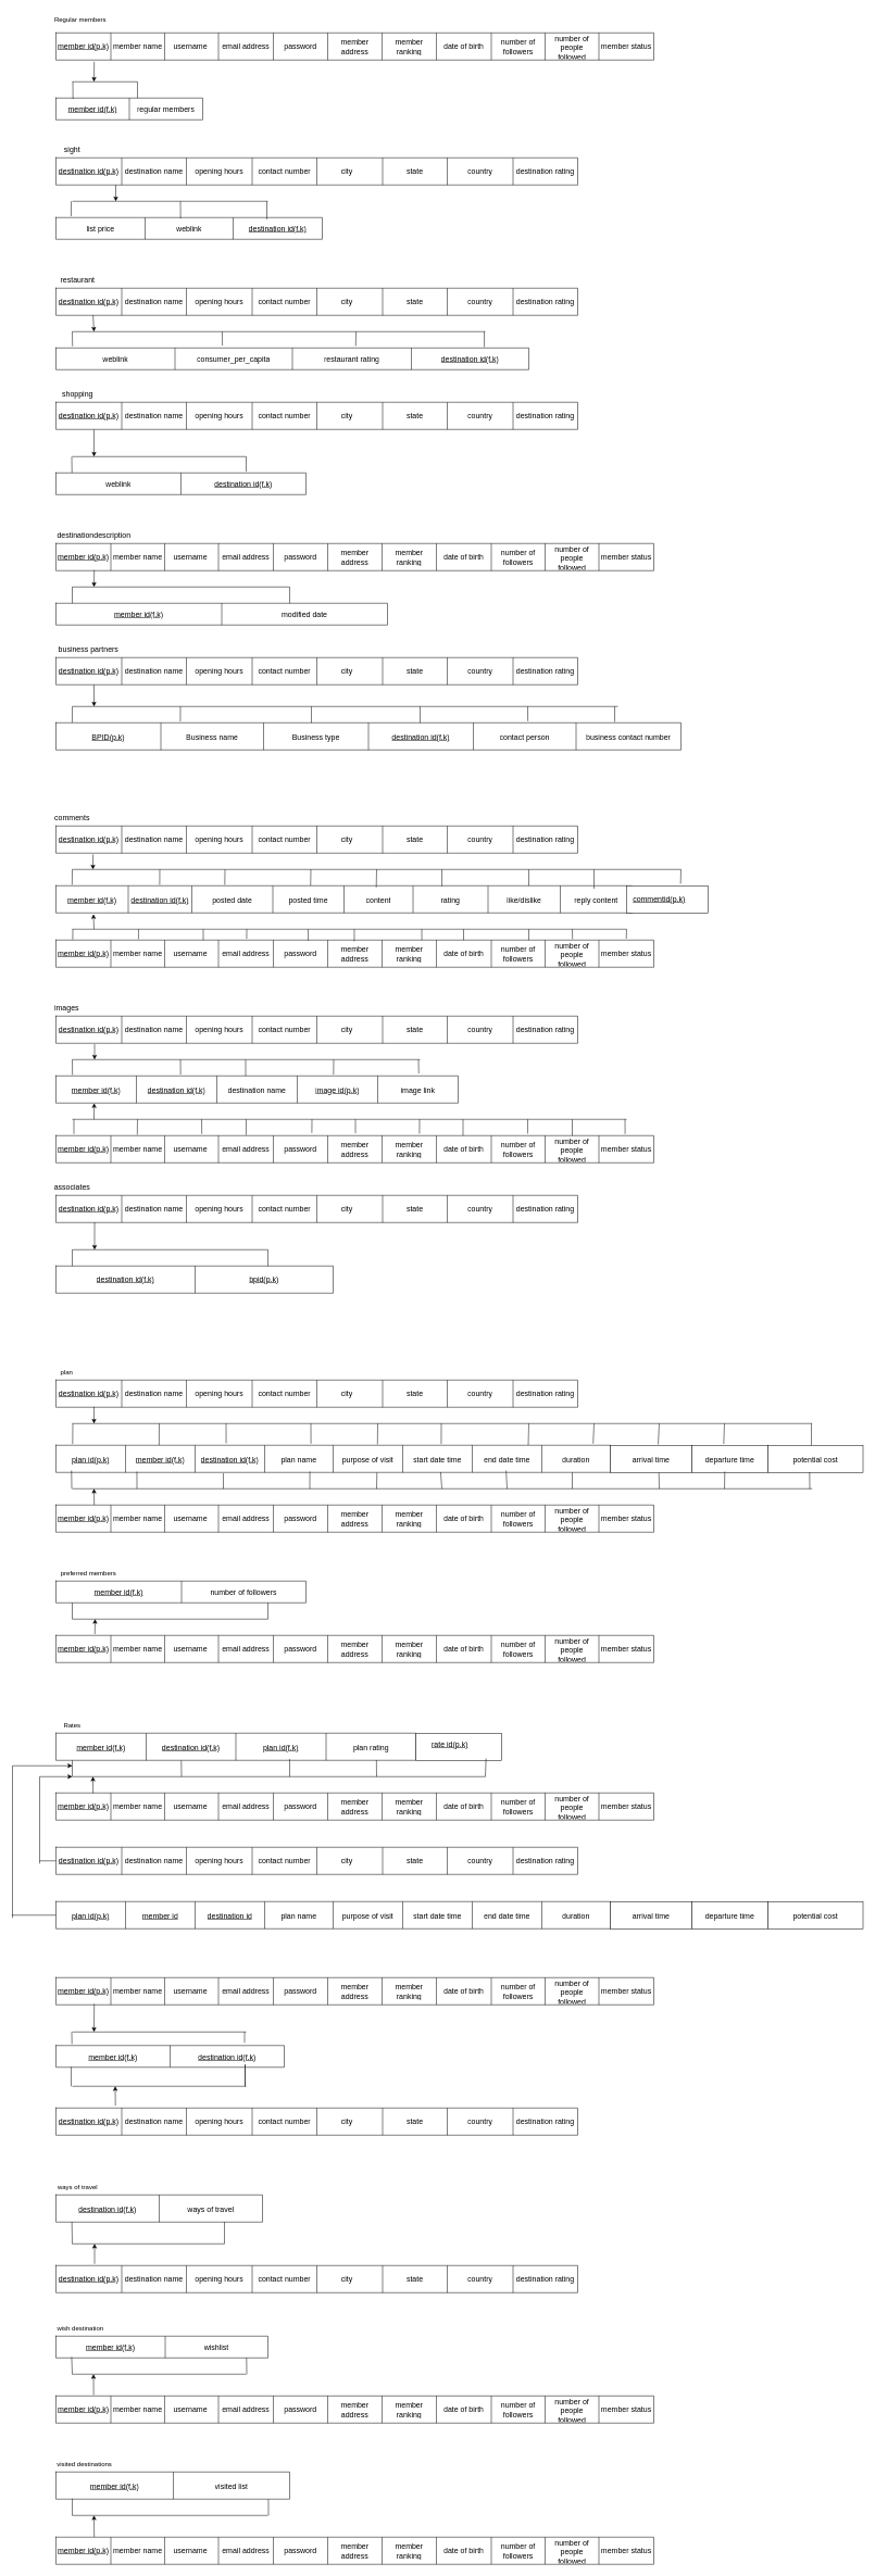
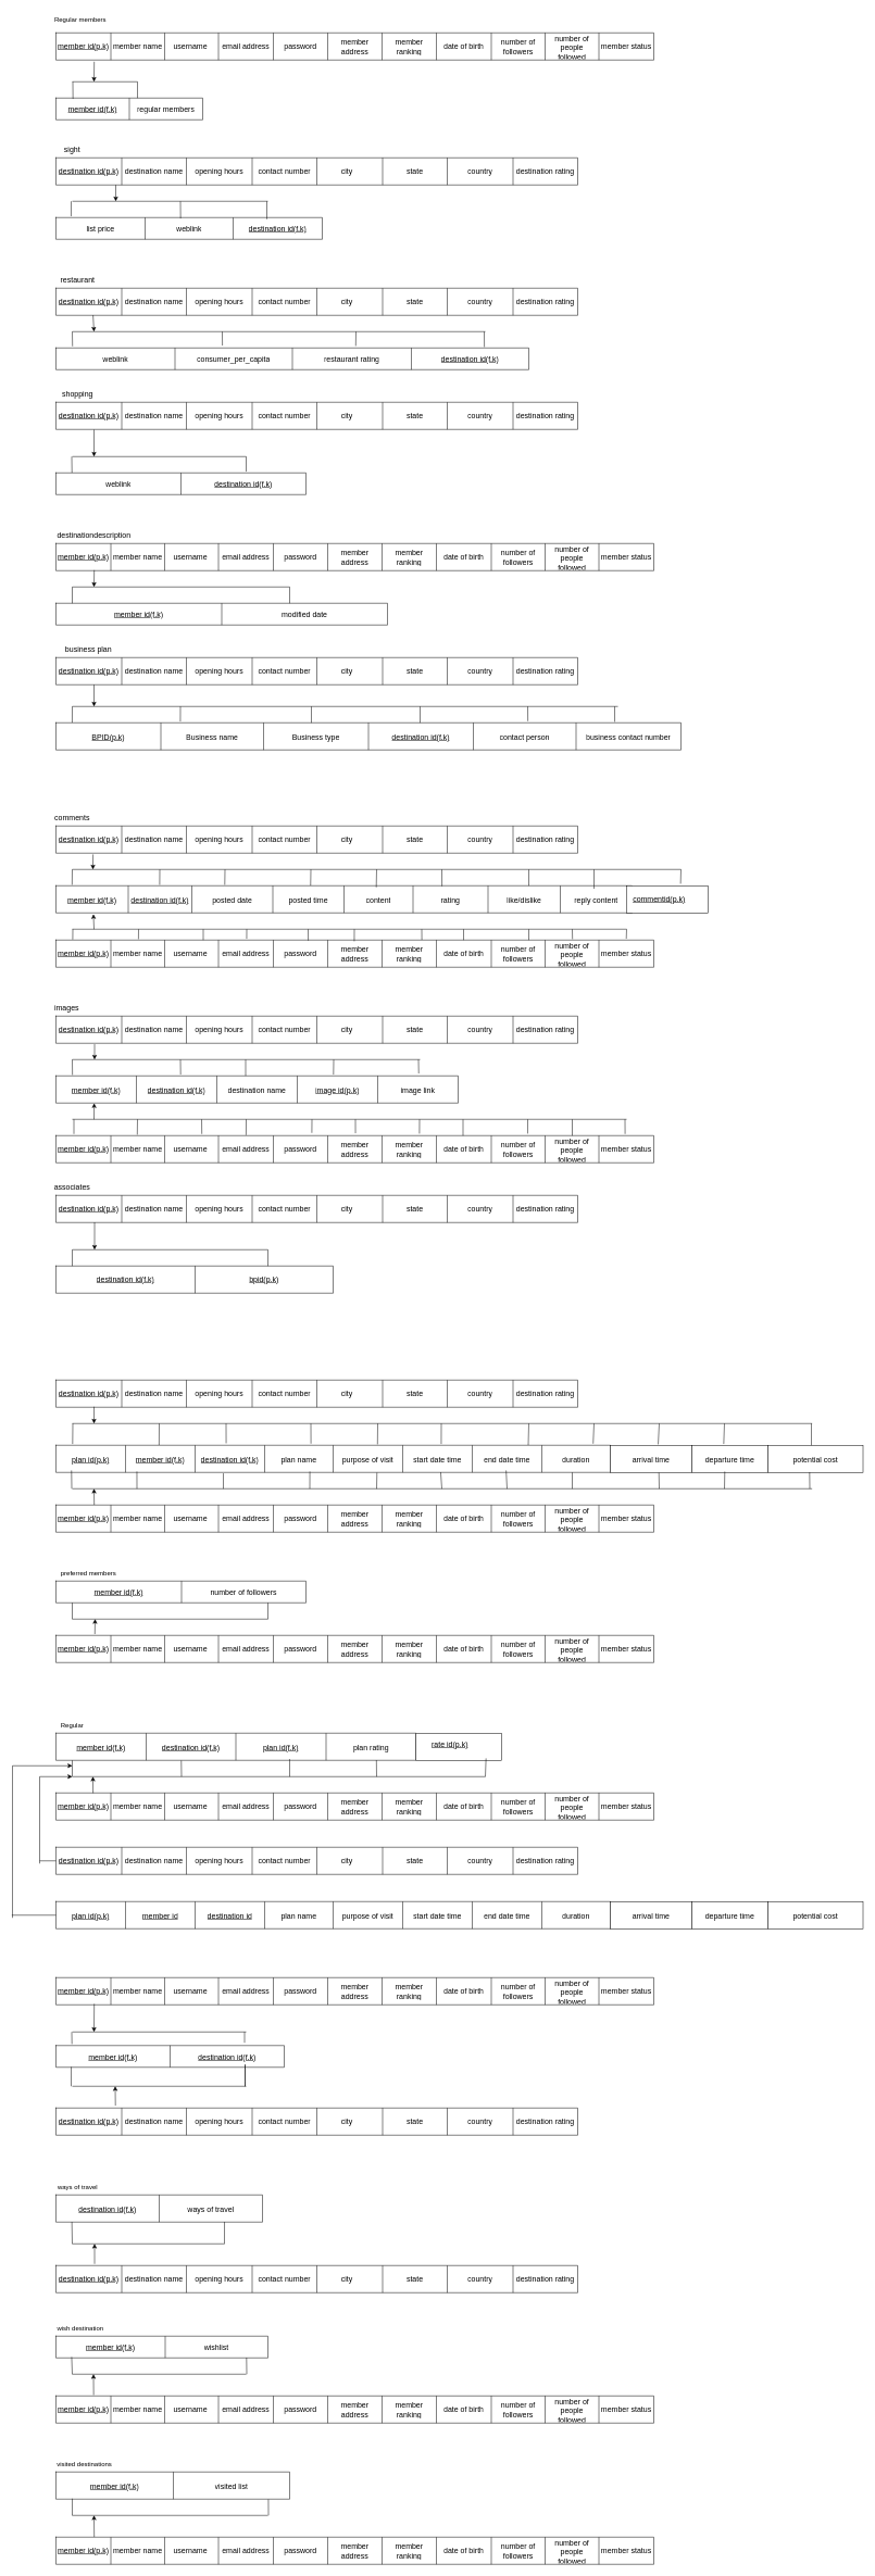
- <mxCell id="135" value="business partners" style="text;html=1;strokeColor=none;fillColor=none;align=center;verticalAlign=middle;whiteSpace=wrap;rounded=0;fontSize=14;" parent="1" vertex="1"><mxGeometry x="92" y="1180" width="140" height="30" as="geometry" /></mxCell>
+ <mxCell id="135" value="business plan" style="text;html=1;strokeColor=none;fillColor=none;align=center;verticalAlign=middle;whiteSpace=wrap;rounded=0;fontSize=14;" parent="1" vertex="1"><mxGeometry x="92" y="1180" width="140" height="30" as="geometry" /></mxCell>
- <mxCell id="315" value="plan" style="text;html=1;strokeColor=none;fillColor=none;align=center;verticalAlign=middle;whiteSpace=wrap;rounded=0;" vertex="1" parent="1"><mxGeometry x="92" y="2510" width="60" height="30" as="geometry" /></mxCell>
- <mxCell id="396" value="Rates" style="text;html=1;strokeColor=none;fillColor=none;align=center;verticalAlign=middle;whiteSpace=wrap;rounded=0;" vertex="1" parent="1"><mxGeometry x="102" y="3160" width="60" height="30" as="geometry" /></mxCell>
+ <mxCell id="396" value="Regular" style="text;html=1;strokeColor=none;fillColor=none;align=center;verticalAlign=middle;whiteSpace=wrap;rounded=0;" vertex="1" parent="1"><mxGeometry x="102" y="3160" width="60" height="30" as="geometry" /></mxCell>
